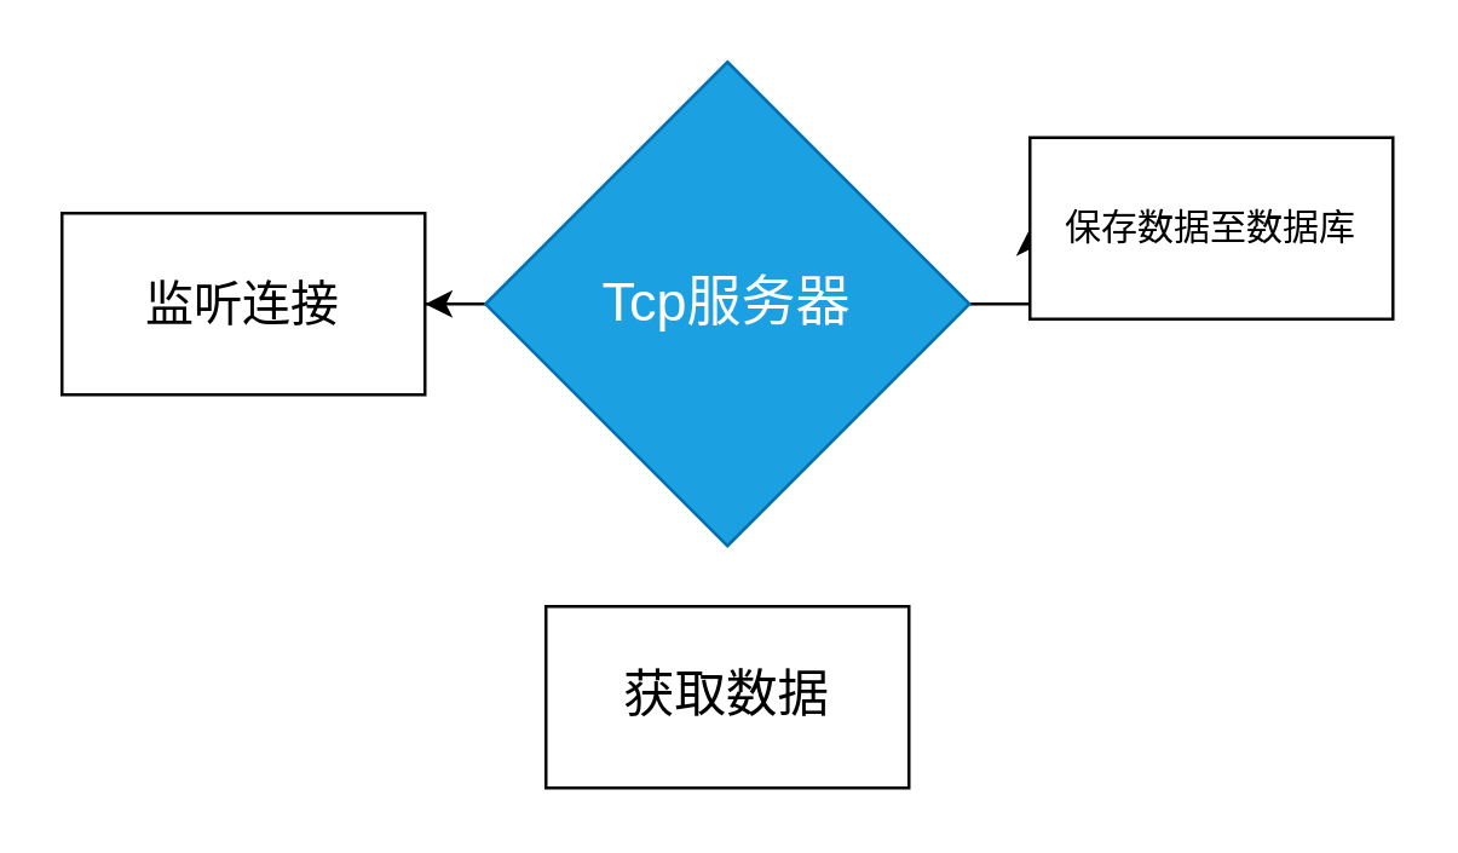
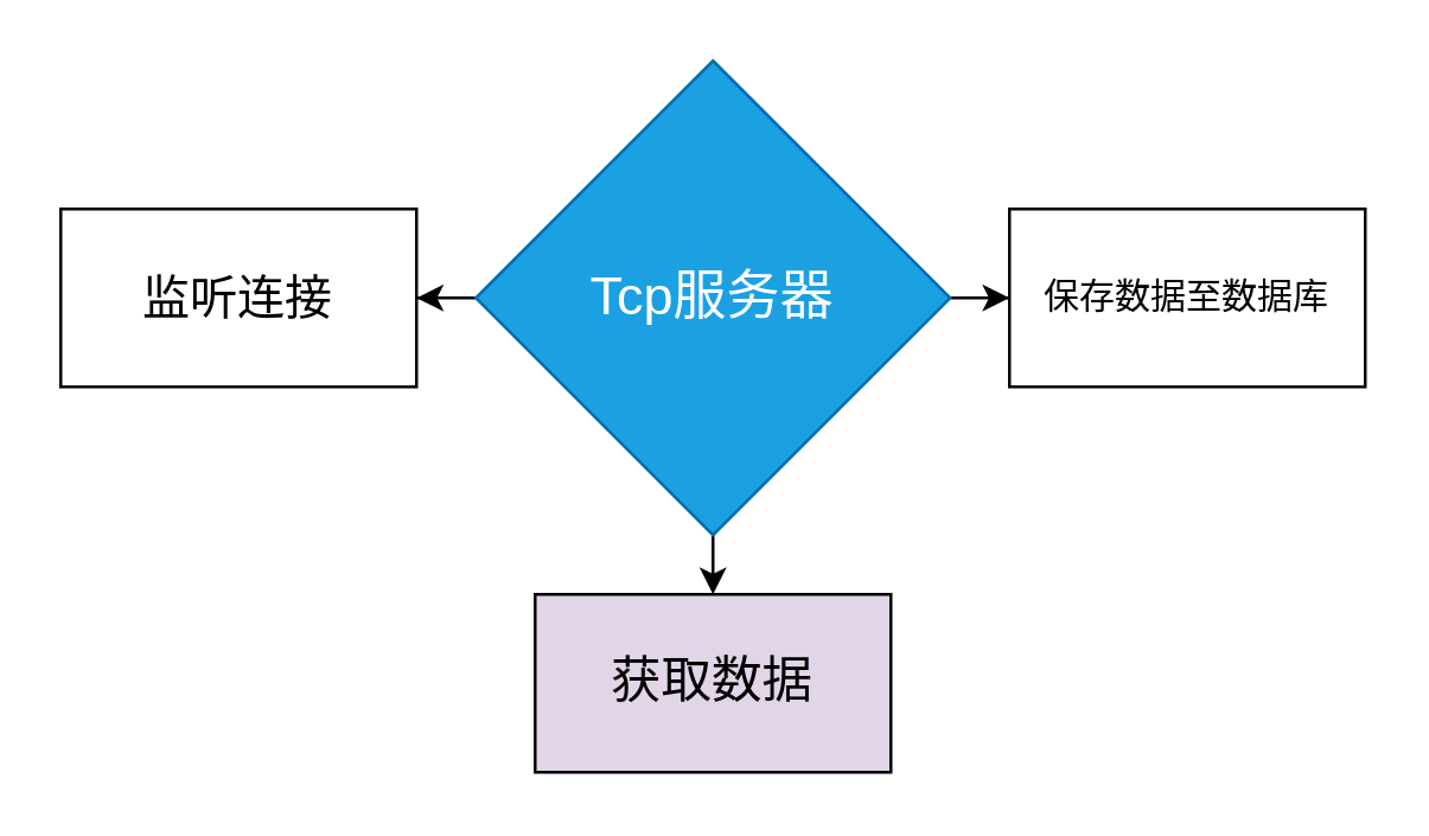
- <mxCell id="8" value="保存数据至数据库" style="rounded=0;whiteSpace=wrap;html=1;" vertex="1" parent="1"><mxGeometry x="340" y="45" width="120" height="60" as="geometry" /></mxCell>
+ <mxCell id="8" value="保存数据至数据库" style="rounded=0;whiteSpace=wrap;html=1;" vertex="1" parent="1"><mxGeometry x="340" y="70" width="120" height="60" as="geometry" /></mxCell>
+ <mxCell id="3" style="edgeStyle=orthogonalEdgeStyle;rounded=0;orthogonalLoop=1;jettySize=auto;html=1;exitX=0.5;exitY=1;exitDx=0;exitDy=0;entryX=0.5;entryY=0;entryDx=0;entryDy=0;" edge="1" parent="1" source="5" target="7"><mxGeometry relative="1" as="geometry" /></mxCell>
- <mxCell id="7" value="获取数据" style="rounded=0;whiteSpace=wrap;html=1;fontSize=17;" vertex="1" parent="1"><mxGeometry x="180" y="200" width="120" height="60" as="geometry" /></mxCell>
+ <mxCell id="7" value="获取数据" style="rounded=0;whiteSpace=wrap;html=1;fontSize=17;fillColor=#e1d5e7;" vertex="1" parent="1"><mxGeometry x="180" y="200" width="120" height="60" as="geometry" /></mxCell>
